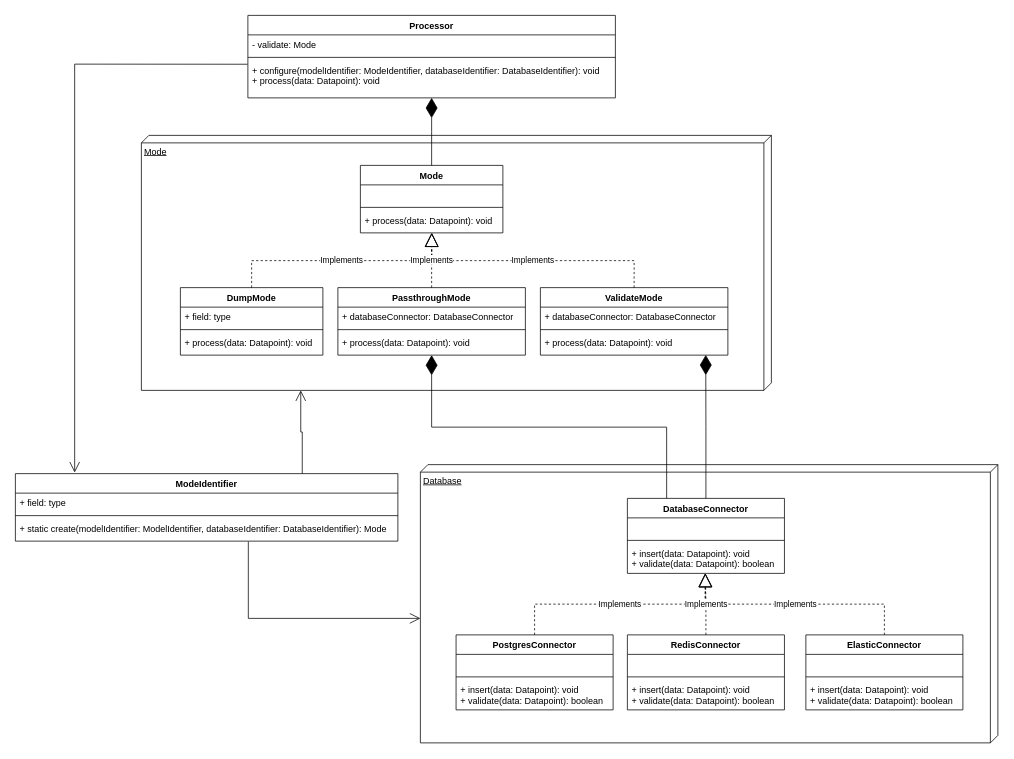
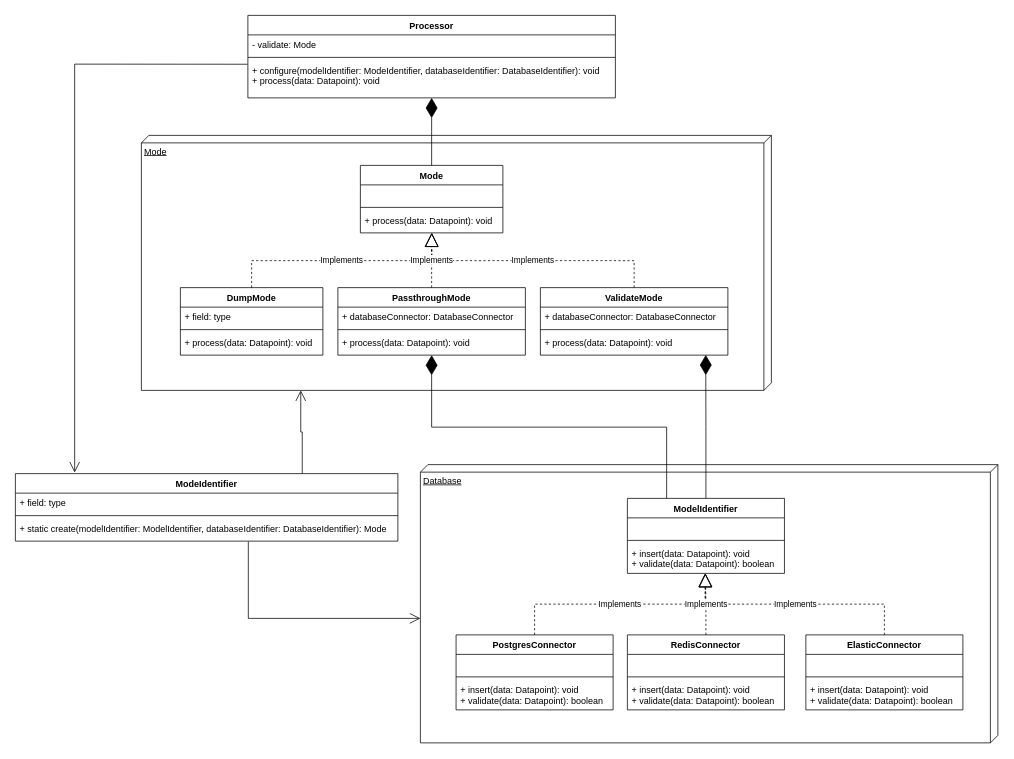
- <mxCell id="35" value="DatabaseConnector" style="swimlane;fontStyle=1;align=center;verticalAlign=top;childLayout=stackLayout;horizontal=1;startSize=26;horizontalStack=0;resizeParent=1;resizeParentMax=0;resizeLast=0;collapsible=1;marginBottom=0;" parent="1" vertex="1"><mxGeometry x="836.024" y="664" width="209.398" height="100" as="geometry" /></mxCell>
+ <mxCell id="35" value="ModelIdentifier" style="swimlane;fontStyle=1;align=center;verticalAlign=top;childLayout=stackLayout;horizontal=1;startSize=26;horizontalStack=0;resizeParent=1;resizeParentMax=0;resizeLast=0;collapsible=1;marginBottom=0;" parent="1" vertex="1"><mxGeometry x="836.024" y="664" width="209.398" height="100" as="geometry" /></mxCell>
